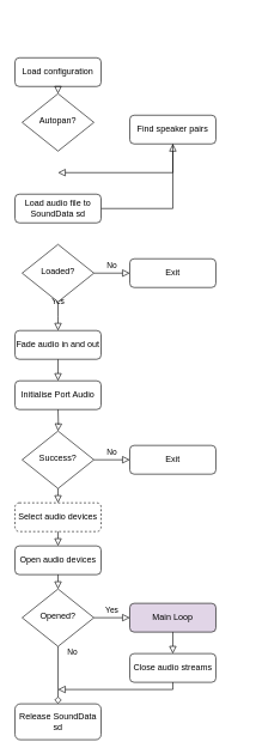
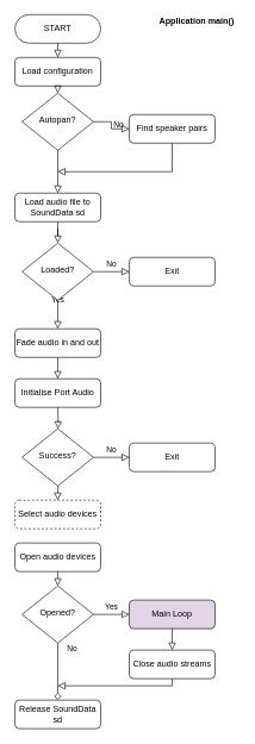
+ <mxCell id="16" value="Application main()" style="text;html=1;align=center;verticalAlign=middle;resizable=0;points=[];autosize=1;strokeColor=none;fontStyle=1" parent="1" vertex="1"><mxGeometry x="214" y="20" width="120" height="20" as="geometry" /></mxCell>
+ <mxCell id="34" value="START" style="rounded=1;whiteSpace=wrap;html=1;fontSize=12;glass=0;strokeWidth=1;shadow=0;arcSize=50;" vertex="1" parent="1"><mxGeometry x="20" y="20" width="120" height="40" as="geometry" /></mxCell>
+ <mxCell id="35" value="" style="rounded=0;html=1;jettySize=auto;orthogonalLoop=1;fontSize=11;endArrow=block;endFill=0;endSize=8;strokeWidth=1;shadow=0;labelBackgroundColor=none;edgeStyle=orthogonalEdgeStyle;entryX=0.5;entryY=0;entryDx=0;entryDy=0;exitX=0.5;exitY=1;exitDx=0;exitDy=0;" edge="1" parent="1" source="34" target="14"><mxGeometry relative="1" as="geometry"><mxPoint x="80" y="70" as="sourcePoint" /><mxPoint x="20" y="150" as="targetPoint" /></mxGeometry></mxCell>
+ <mxCell id="18" value="No" style="edgeStyle=orthogonalEdgeStyle;rounded=0;html=1;jettySize=auto;orthogonalLoop=1;fontSize=11;endArrow=block;endFill=0;endSize=8;strokeWidth=1;shadow=0;labelBackgroundColor=none;entryX=0;entryY=0.5;entryDx=0;entryDy=0;" parent="1" source="17" target="13" edge="1"><mxGeometry y="10" relative="1" as="geometry"><mxPoint as="offset" /><mxPoint x="140" y="390" as="sourcePoint" /><mxPoint x="190" y="390" as="targetPoint" /></mxGeometry></mxCell>
+ <mxCell id="19" value="" style="rounded=0;html=1;jettySize=auto;orthogonalLoop=1;fontSize=11;endArrow=block;endFill=0;endSize=8;strokeWidth=1;shadow=0;labelBackgroundColor=none;edgeStyle=orthogonalEdgeStyle;exitX=0.5;exitY=1;exitDx=0;exitDy=0;entryX=0.5;entryY=0;entryDx=0;entryDy=0;" parent="1" source="17" target="3" edge="1"><mxGeometry relative="1" as="geometry"><mxPoint x="90" y="320" as="sourcePoint" /><mxPoint x="80" y="250" as="targetPoint" /></mxGeometry></mxCell>
- <mxCell id="2" value="" style="rounded=0;html=1;jettySize=auto;orthogonalLoop=1;fontSize=11;endArrow=block;endFill=0;endSize=8;strokeWidth=1;shadow=0;labelBackgroundColor=none;edgeStyle=orthogonalEdgeStyle;" parent="1" source="3" target="13" edge="1"><mxGeometry relative="1" as="geometry" /></mxCell>
+ <mxCell id="2" value="" style="rounded=0;html=1;jettySize=auto;orthogonalLoop=1;fontSize=11;endArrow=block;endFill=0;endSize=8;strokeWidth=1;shadow=0;labelBackgroundColor=none;edgeStyle=orthogonalEdgeStyle;" parent="1" source="3" target="6" edge="1"><mxGeometry relative="1" as="geometry" /></mxCell>
- <mxCell id="30" value="" style="rounded=0;html=1;jettySize=auto;orthogonalLoop=1;fontSize=11;endArrow=block;endFill=0;endSize=8;strokeWidth=1;shadow=0;labelBackgroundColor=none;edgeStyle=orthogonalEdgeStyle;entryX=0.5;entryY=0;entryDx=0;entryDy=0;exitX=0.5;exitY=1;exitDx=0;exitDy=0;" parent="1" source="28" target="29" edge="1"><mxGeometry relative="1" as="geometry"><mxPoint x="90" y="560" as="sourcePoint" /><mxPoint x="90" y="590" as="targetPoint" /></mxGeometry></mxCell>
- <mxCell id="11" value="Release SoundData sd" style="rounded=1;whiteSpace=wrap;html=1;fontSize=12;glass=0;strokeWidth=1;shadow=0;" parent="1" vertex="1"><mxGeometry x="20" y="980" width="120" height="50" as="geometry" /></mxCell>
+ <mxCell id="11" value="Release SoundData sd" style="rounded=1;whiteSpace=wrap;html=1;fontSize=12;glass=0;strokeWidth=1;shadow=0;" parent="1" vertex="1"><mxGeometry x="20" y="980" width="120" height="40" as="geometry" /></mxCell>
